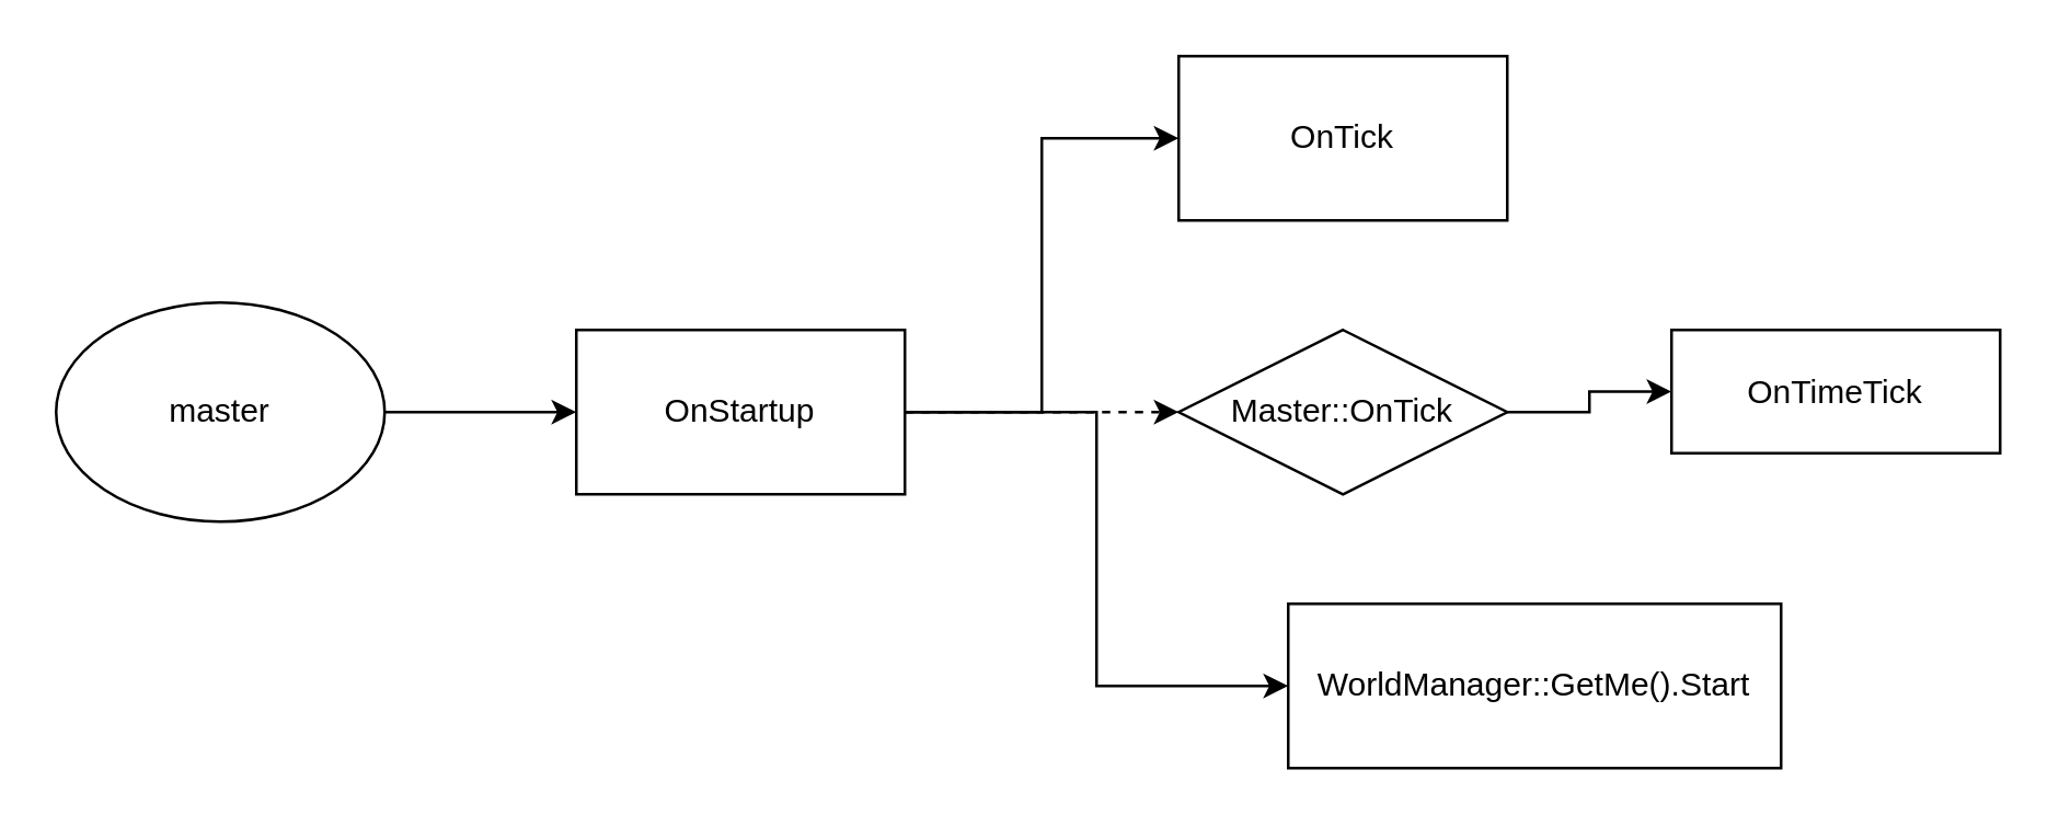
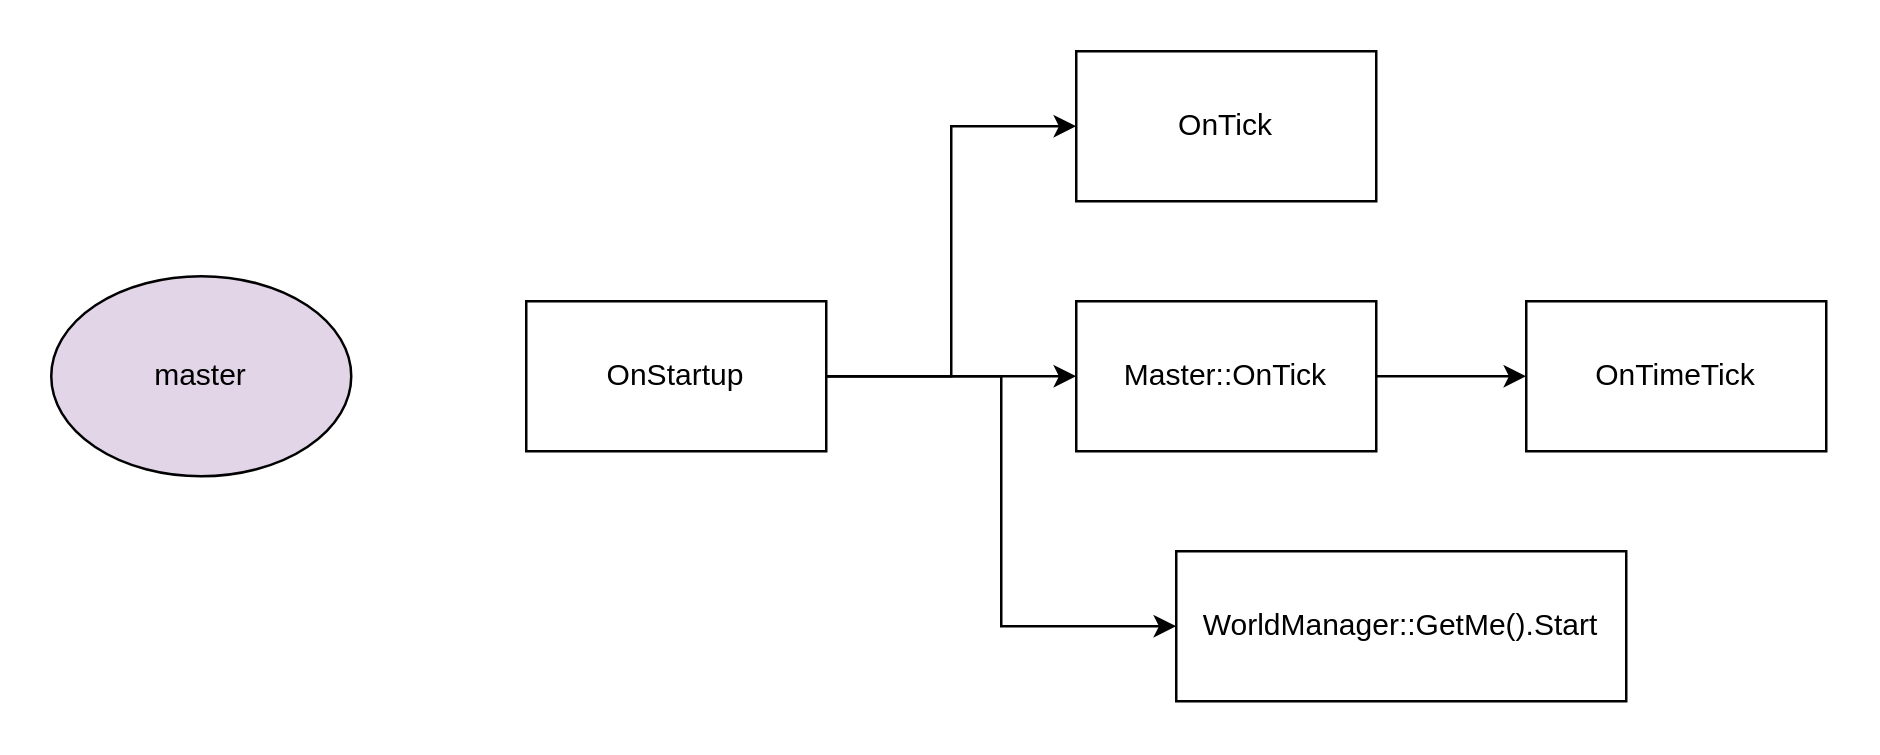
- <mxCell id="12" value="OnTimeTick" style="rounded=0;whiteSpace=wrap;html=1;" vertex="1" parent="1"><mxGeometry x="610" y="120" width="120" height="45" as="geometry" /></mxCell>
+ <mxCell id="12" value="OnTimeTick" style="rounded=0;whiteSpace=wrap;html=1;" vertex="1" parent="1"><mxGeometry x="610" y="120" width="120" height="60" as="geometry" /></mxCell>
- <mxCell id="4" value="master" style="ellipse;whiteSpace=wrap;html=1;" vertex="1" parent="1"><mxGeometry x="20" y="110" width="120" height="80" as="geometry" /></mxCell>
+ <mxCell id="4" value="master" style="ellipse;whiteSpace=wrap;html=1;fillColor=#e1d5e7;" vertex="1" parent="1"><mxGeometry x="20" y="110" width="120" height="80" as="geometry" /></mxCell>
- <mxCell id="3" style="edgeStyle=orthogonalEdgeStyle;rounded=0;orthogonalLoop=1;jettySize=auto;html=1;" edge="1" parent="1" source="4" target="8"><mxGeometry relative="1" as="geometry" /></mxCell>
- <mxCell id="6" style="edgeStyle=orthogonalEdgeStyle;rounded=0;orthogonalLoop=1;jettySize=auto;html=1;dashed=1;" edge="1" parent="1" source="8" target="11"><mxGeometry relative="1" as="geometry" /></mxCell>
+ <mxCell id="6" style="edgeStyle=orthogonalEdgeStyle;rounded=0;orthogonalLoop=1;jettySize=auto;html=1;" edge="1" parent="1" source="8" target="11"><mxGeometry relative="1" as="geometry" /></mxCell>
- <mxCell id="11" value="Master::OnTick" style="rhombus;whiteSpace=wrap;html=1;" vertex="1" parent="1"><mxGeometry x="430" y="120" width="120" height="60" as="geometry" /></mxCell>
+ <mxCell id="11" value="Master::OnTick" style="rounded=0;whiteSpace=wrap;html=1;" vertex="1" parent="1"><mxGeometry x="430" y="120" width="120" height="60" as="geometry" /></mxCell>
